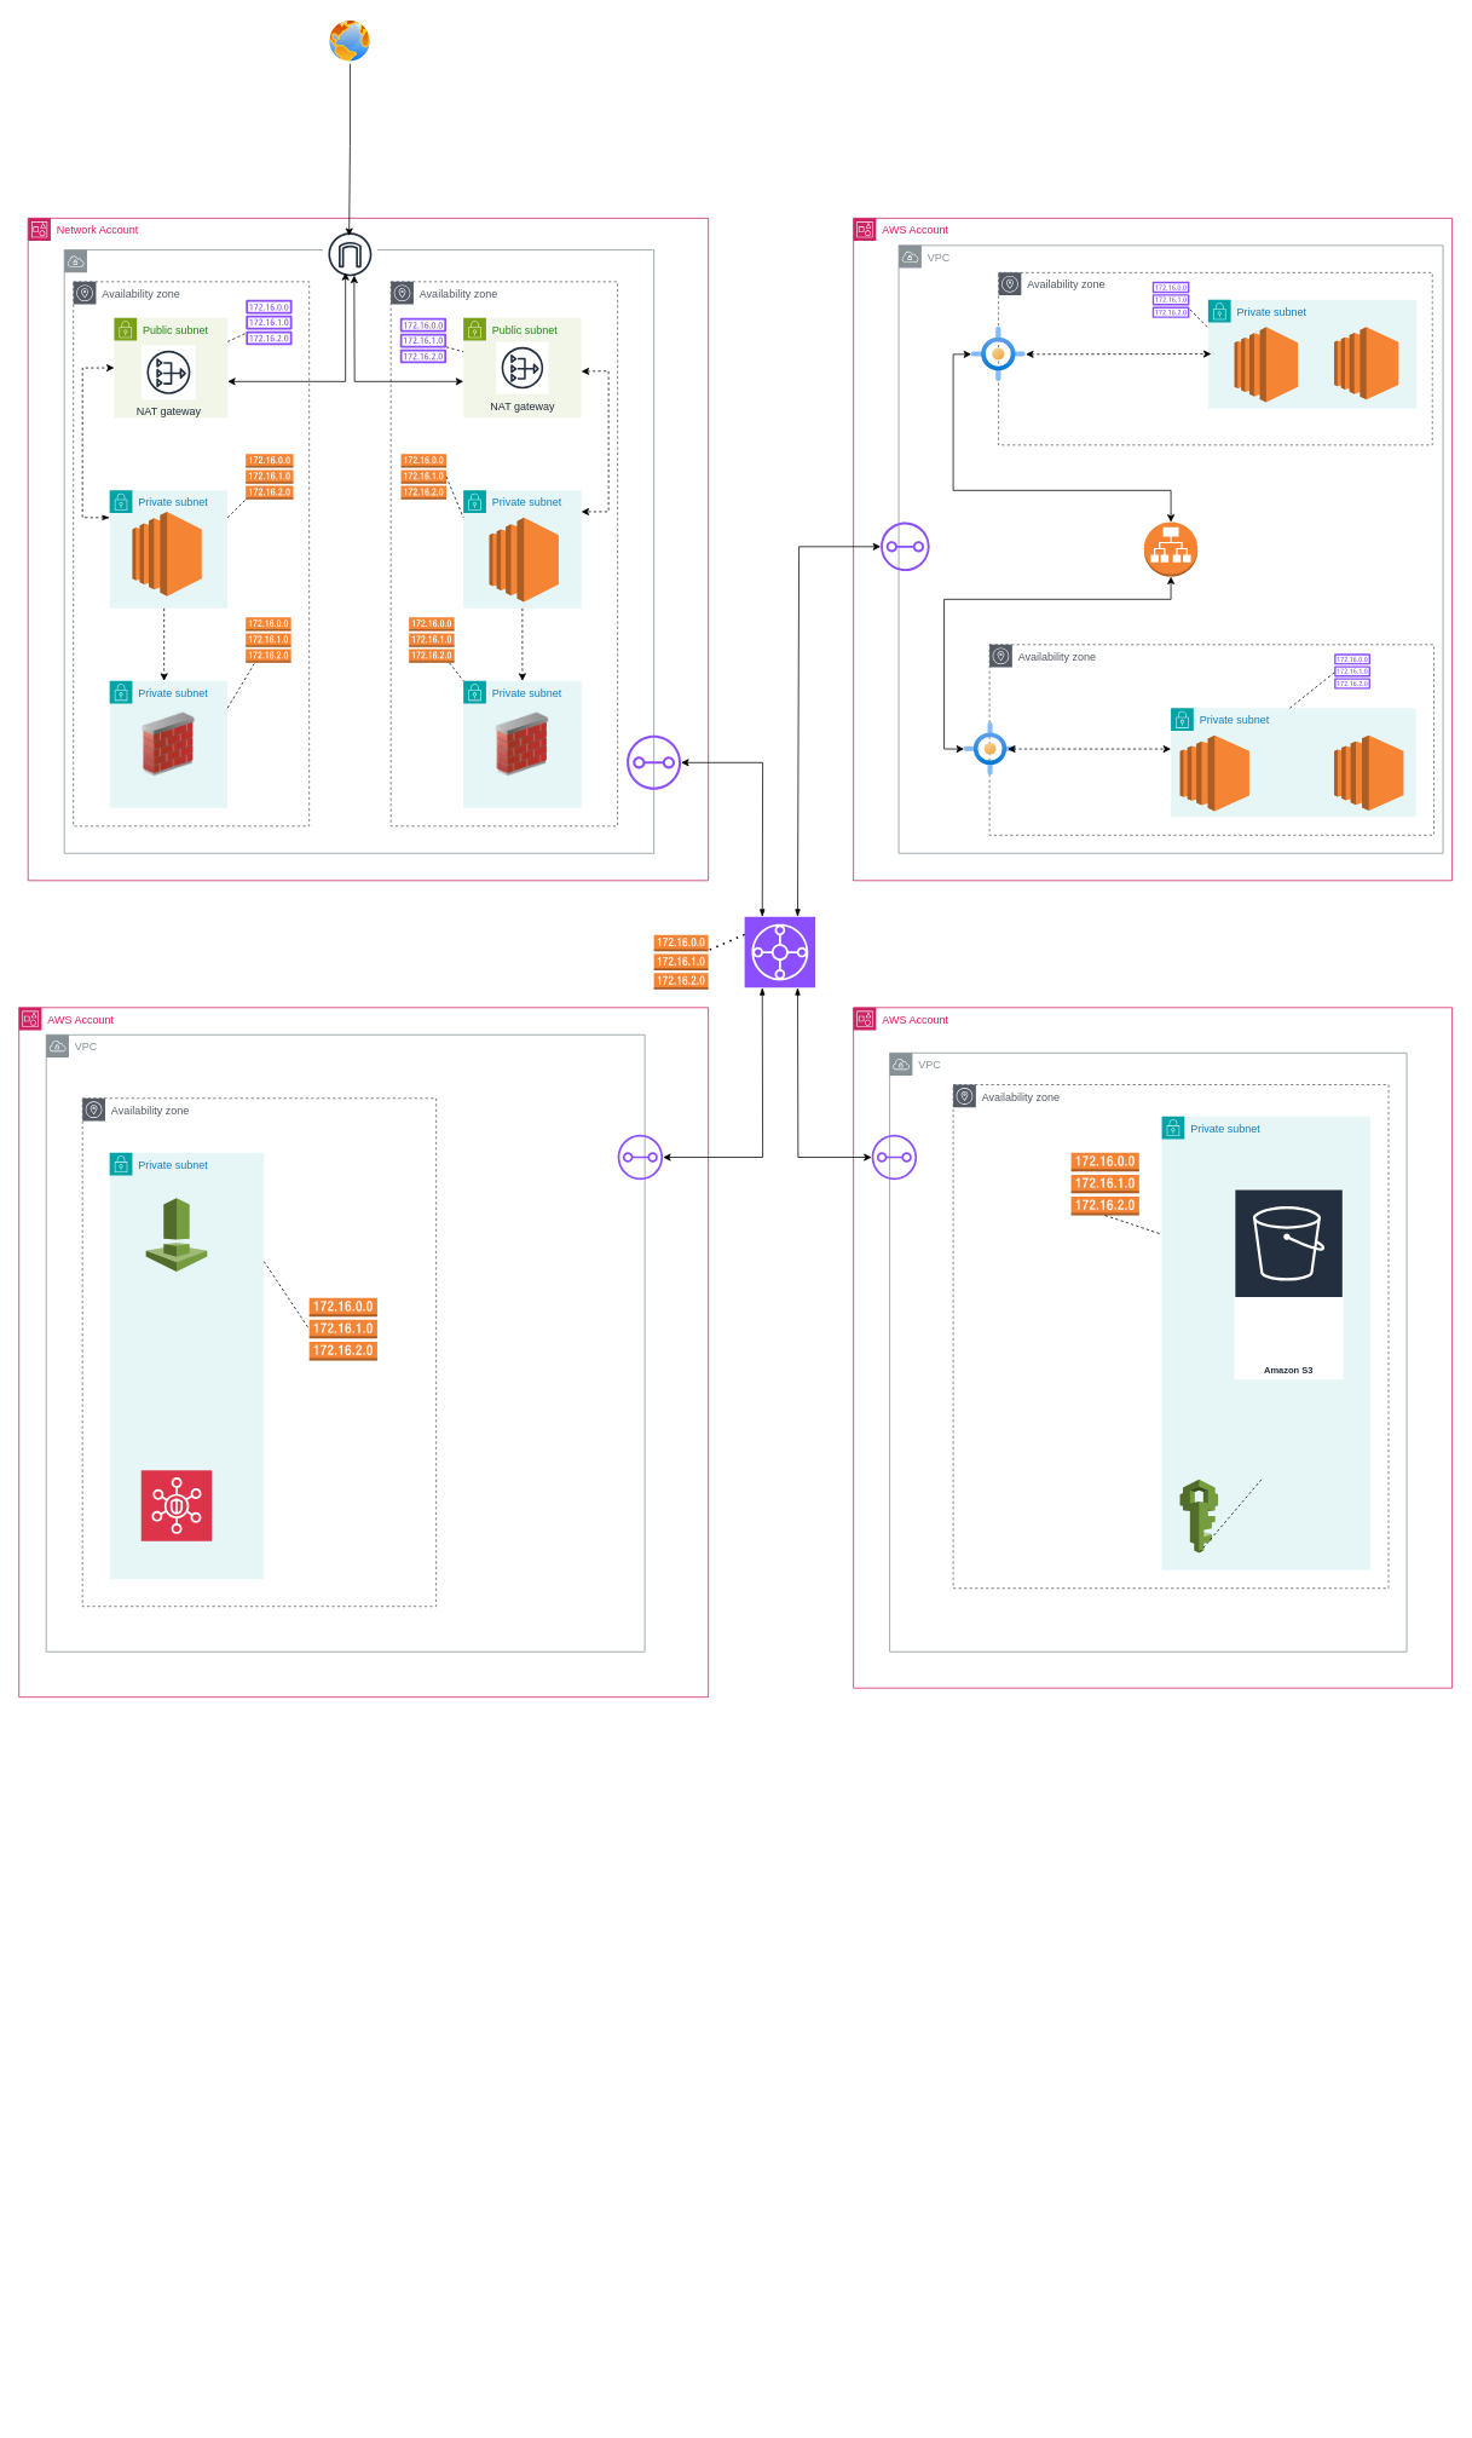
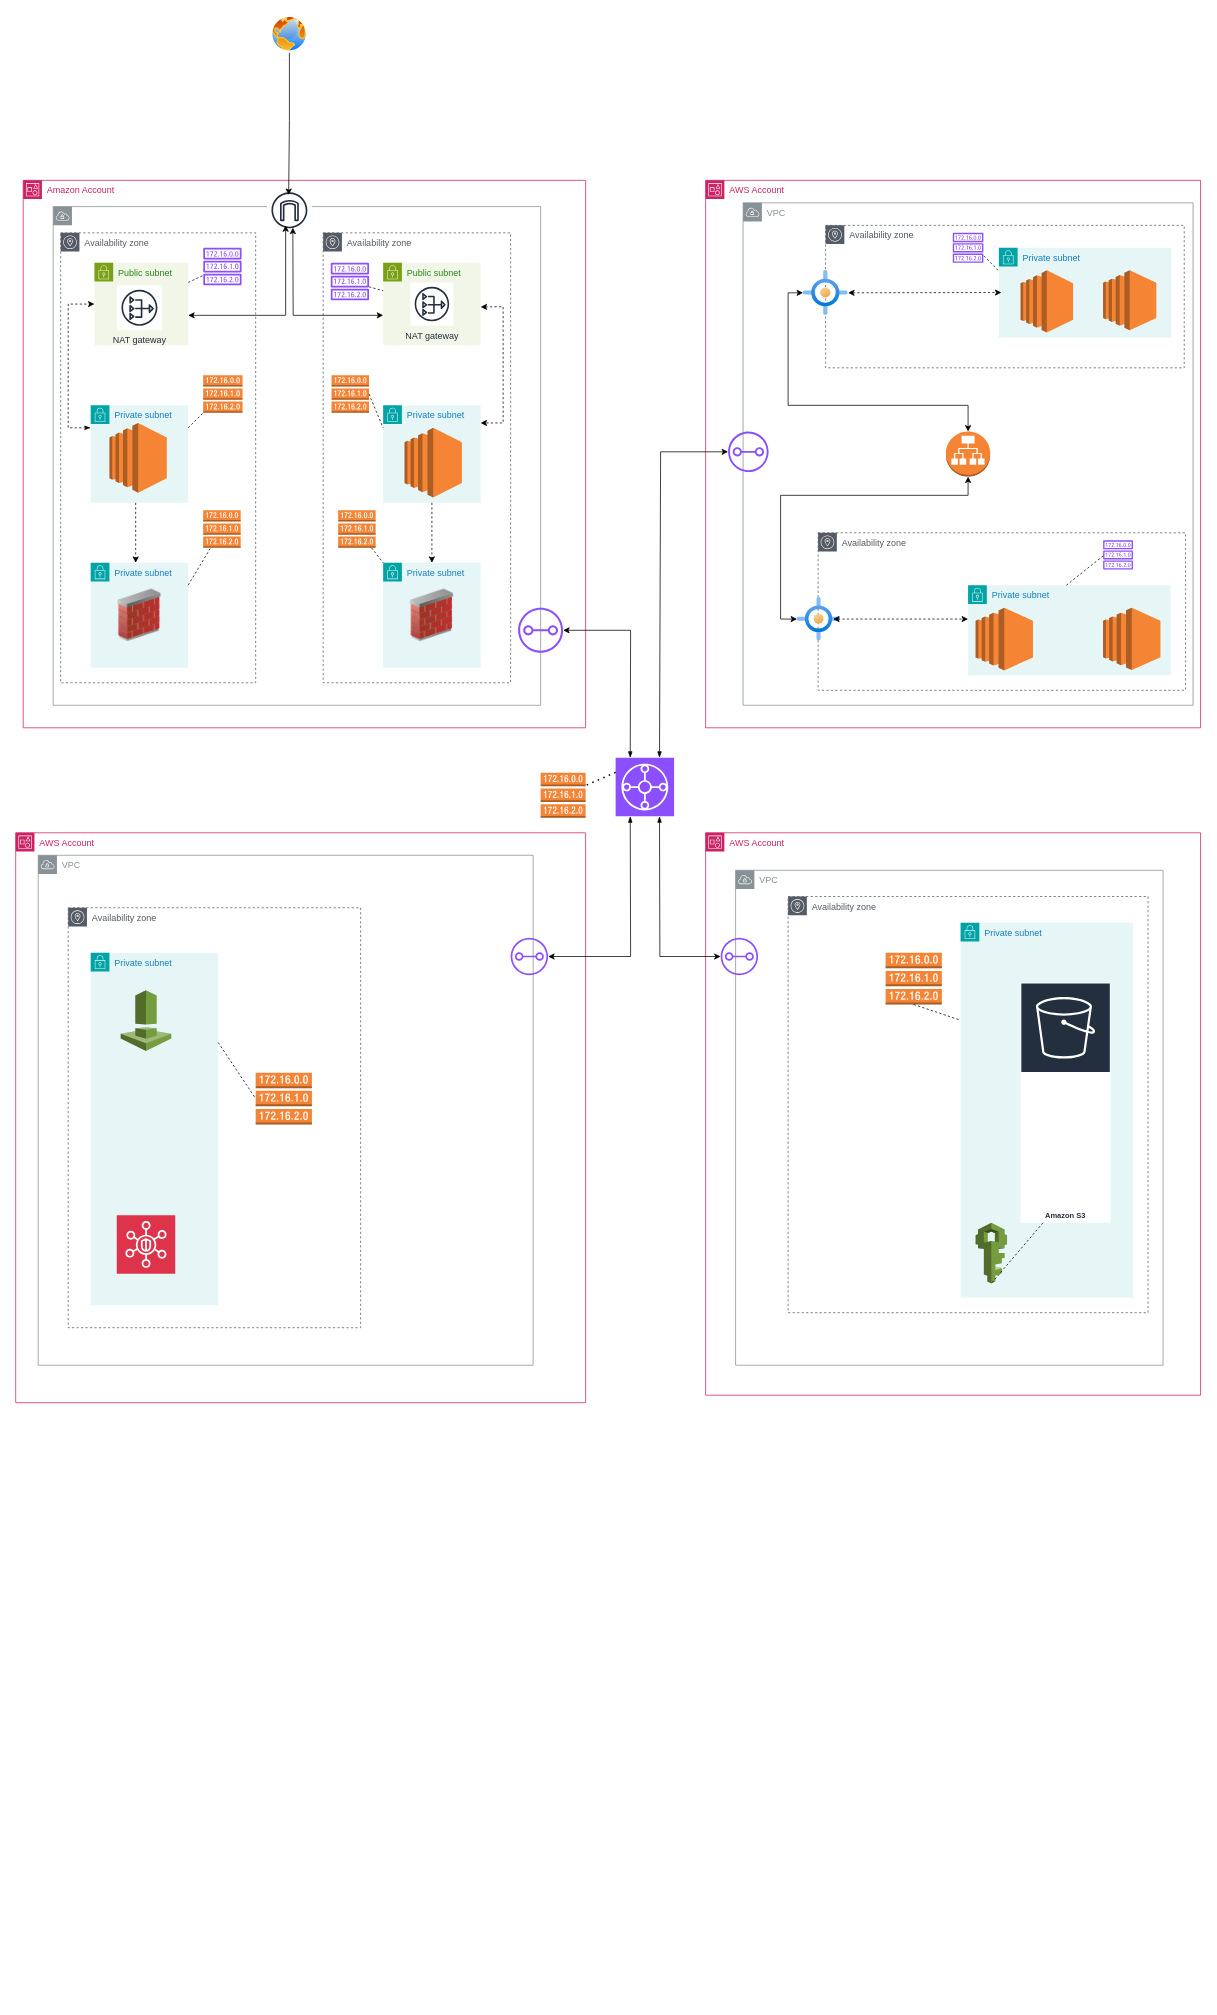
- <mxCell id="2" value="Network Account" style="points=[[0,0],[0.25,0],[0.5,0],[0.75,0],[1,0],[1,0.25],[1,0.5],[1,0.75],[1,1],[0.75,1],[0.5,1],[0.25,1],[0,1],[0,0.75],[0,0.5],[0,0.25]];outlineConnect=0;gradientColor=none;html=1;whiteSpace=wrap;fontSize=12;fontStyle=0;container=1;pointerEvents=0;collapsible=0;recursiveResize=0;shape=mxgraph.aws4.group;grIcon=mxgraph.aws4.group_account;strokeColor=#CD2264;fillColor=none;verticalAlign=top;align=left;spacingLeft=30;fontColor=#CD2264;dashed=0;" parent="1" vertex="1"><mxGeometry x="30" y="240" width="750" height="730" as="geometry" /></mxCell>
+ <mxCell id="2" value="Amazon Account" style="points=[[0,0],[0.25,0],[0.5,0],[0.75,0],[1,0],[1,0.25],[1,0.5],[1,0.75],[1,1],[0.75,1],[0.5,1],[0.25,1],[0,1],[0,0.75],[0,0.5],[0,0.25]];outlineConnect=0;gradientColor=none;html=1;whiteSpace=wrap;fontSize=12;fontStyle=0;container=1;pointerEvents=0;collapsible=0;recursiveResize=0;shape=mxgraph.aws4.group;grIcon=mxgraph.aws4.group_account;strokeColor=#CD2264;fillColor=none;verticalAlign=top;align=left;spacingLeft=30;fontColor=#CD2264;dashed=0;" parent="1" vertex="1"><mxGeometry x="30" y="240" width="750" height="730" as="geometry" /></mxCell>
- <mxCell id="72" value="Amazon S3" style="sketch=0;outlineConnect=0;fontColor=#232F3E;gradientColor=none;strokeColor=#ffffff;fillColor=#232F3E;dashed=0;verticalLabelPosition=middle;verticalAlign=bottom;align=center;html=1;whiteSpace=wrap;fontSize=10;fontStyle=1;spacing=3;shape=mxgraph.aws4.productIcon;prIcon=mxgraph.aws4.s3;" parent="69" vertex="1"><mxGeometry x="420" y="200" width="120" height="210" as="geometry" /></mxCell>
+ <mxCell id="72" value="Amazon S3" style="sketch=0;outlineConnect=0;fontColor=#232F3E;gradientColor=none;strokeColor=#ffffff;fillColor=#232F3E;dashed=0;verticalLabelPosition=middle;verticalAlign=bottom;align=center;html=1;whiteSpace=wrap;fontSize=10;fontStyle=1;spacing=3;shape=mxgraph.aws4.productIcon;prIcon=mxgraph.aws4.s3;" parent="69" vertex="1"><mxGeometry x="420" y="200" width="120" height="320" as="geometry" /></mxCell>
